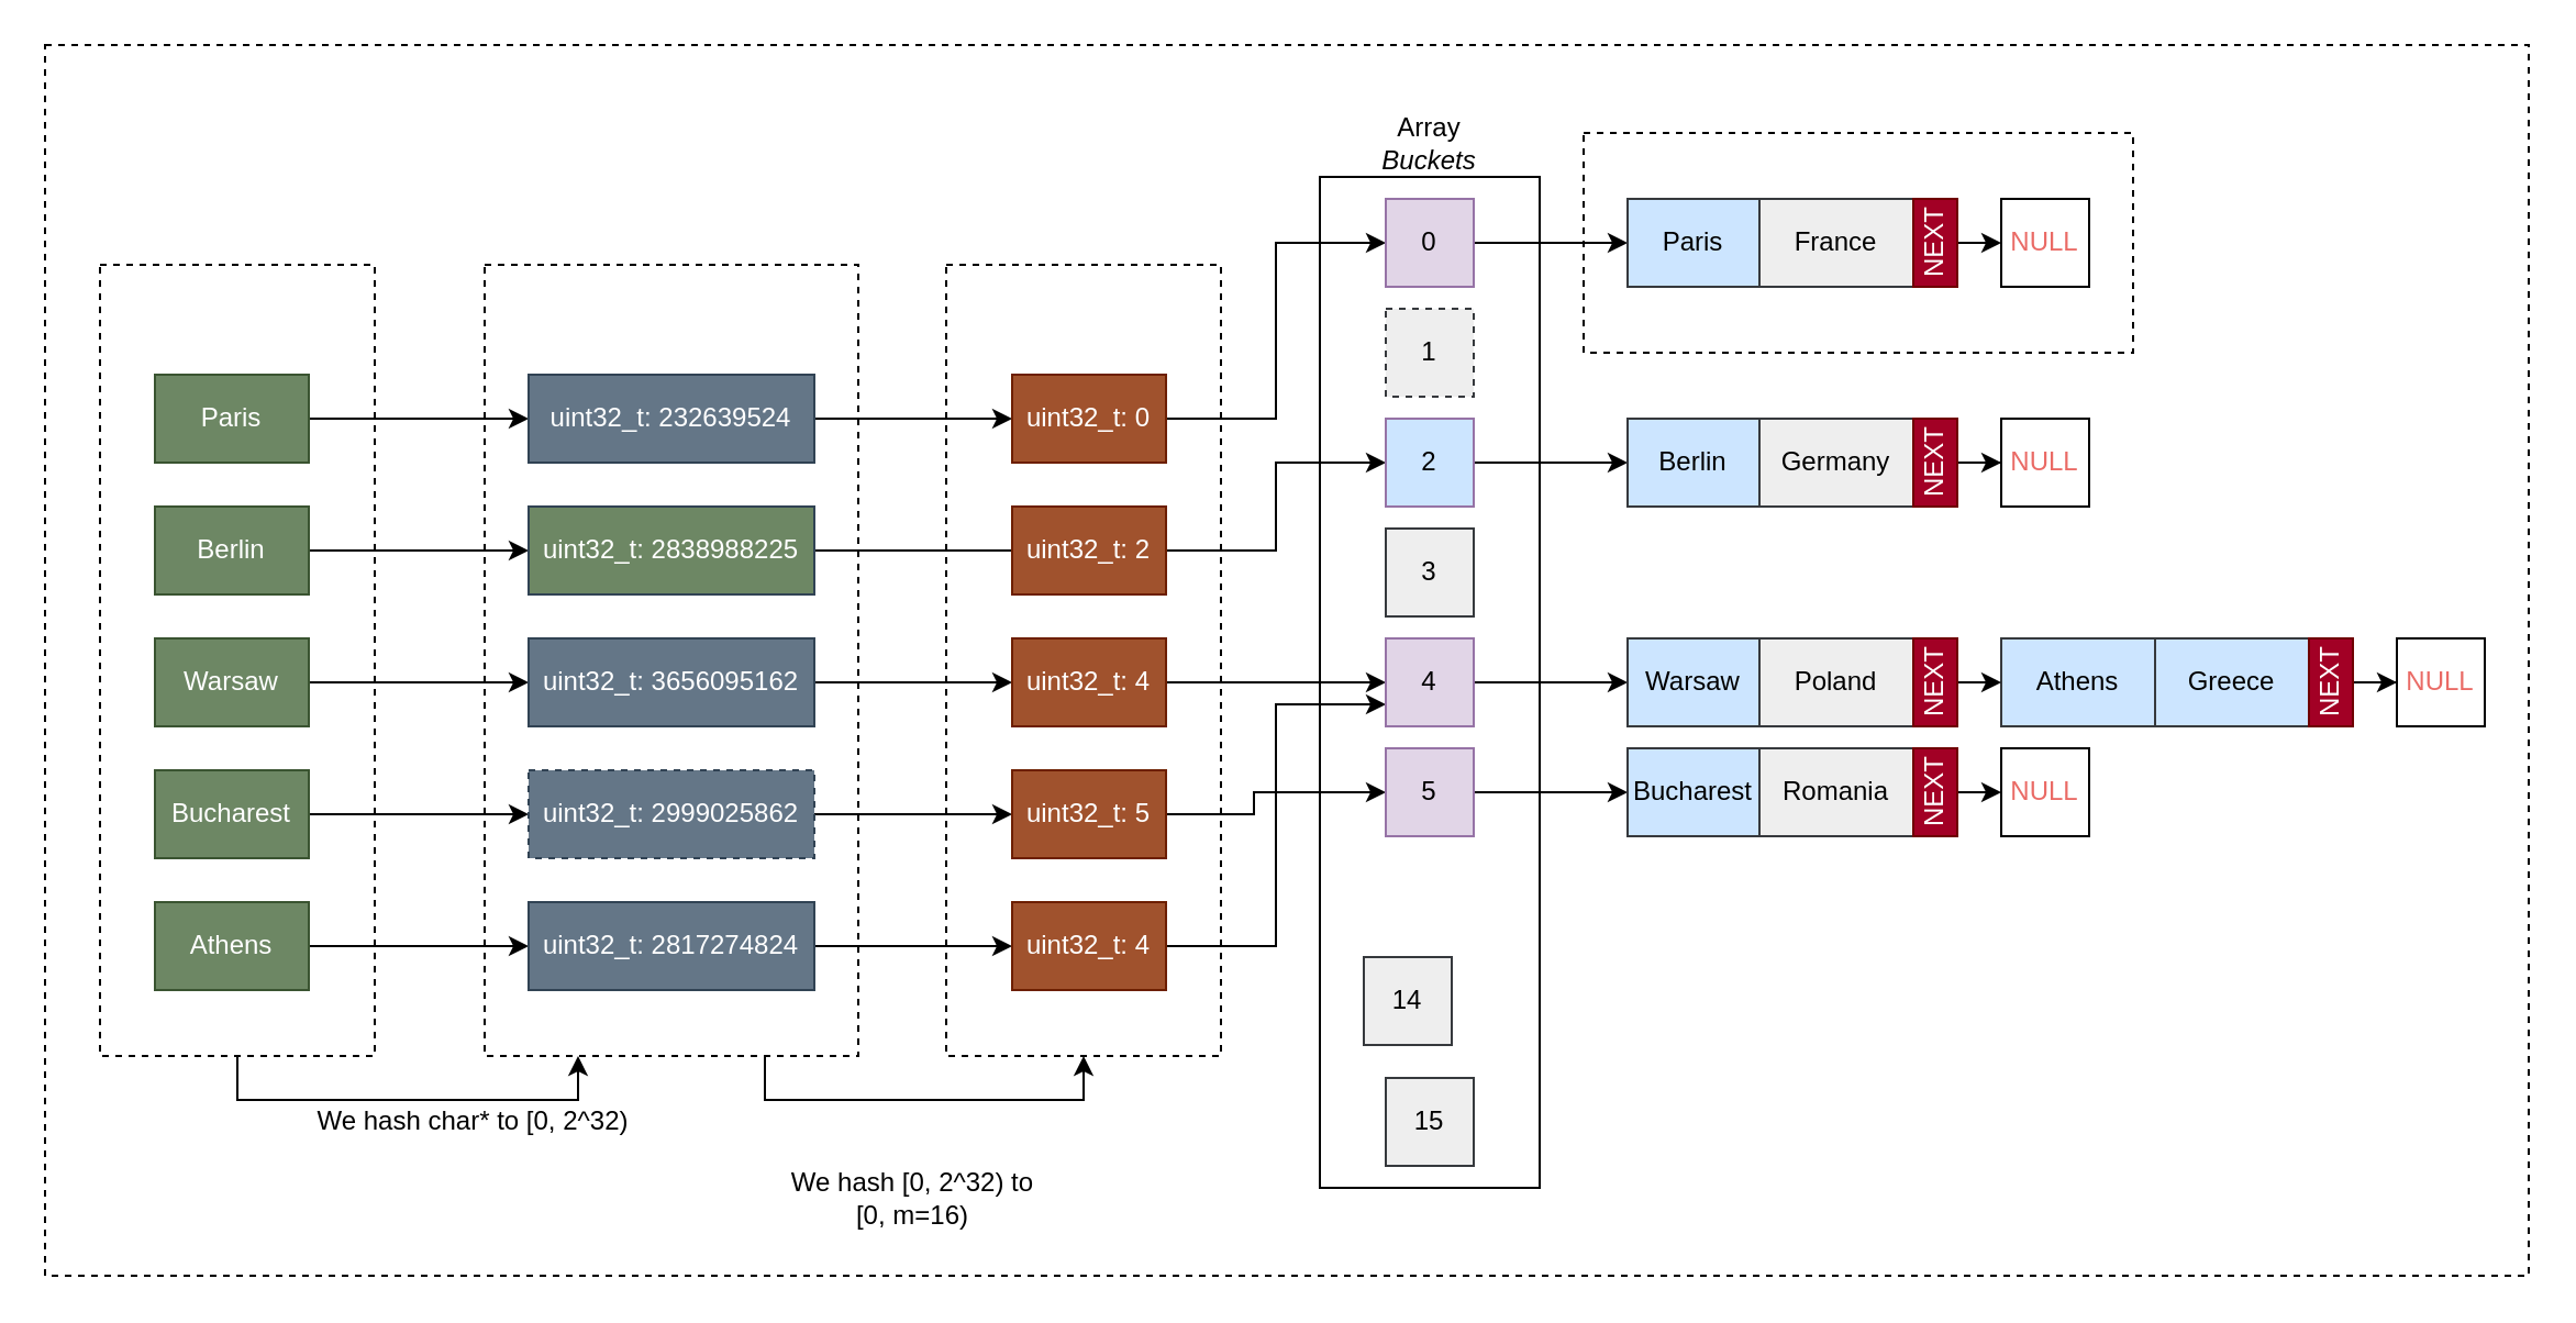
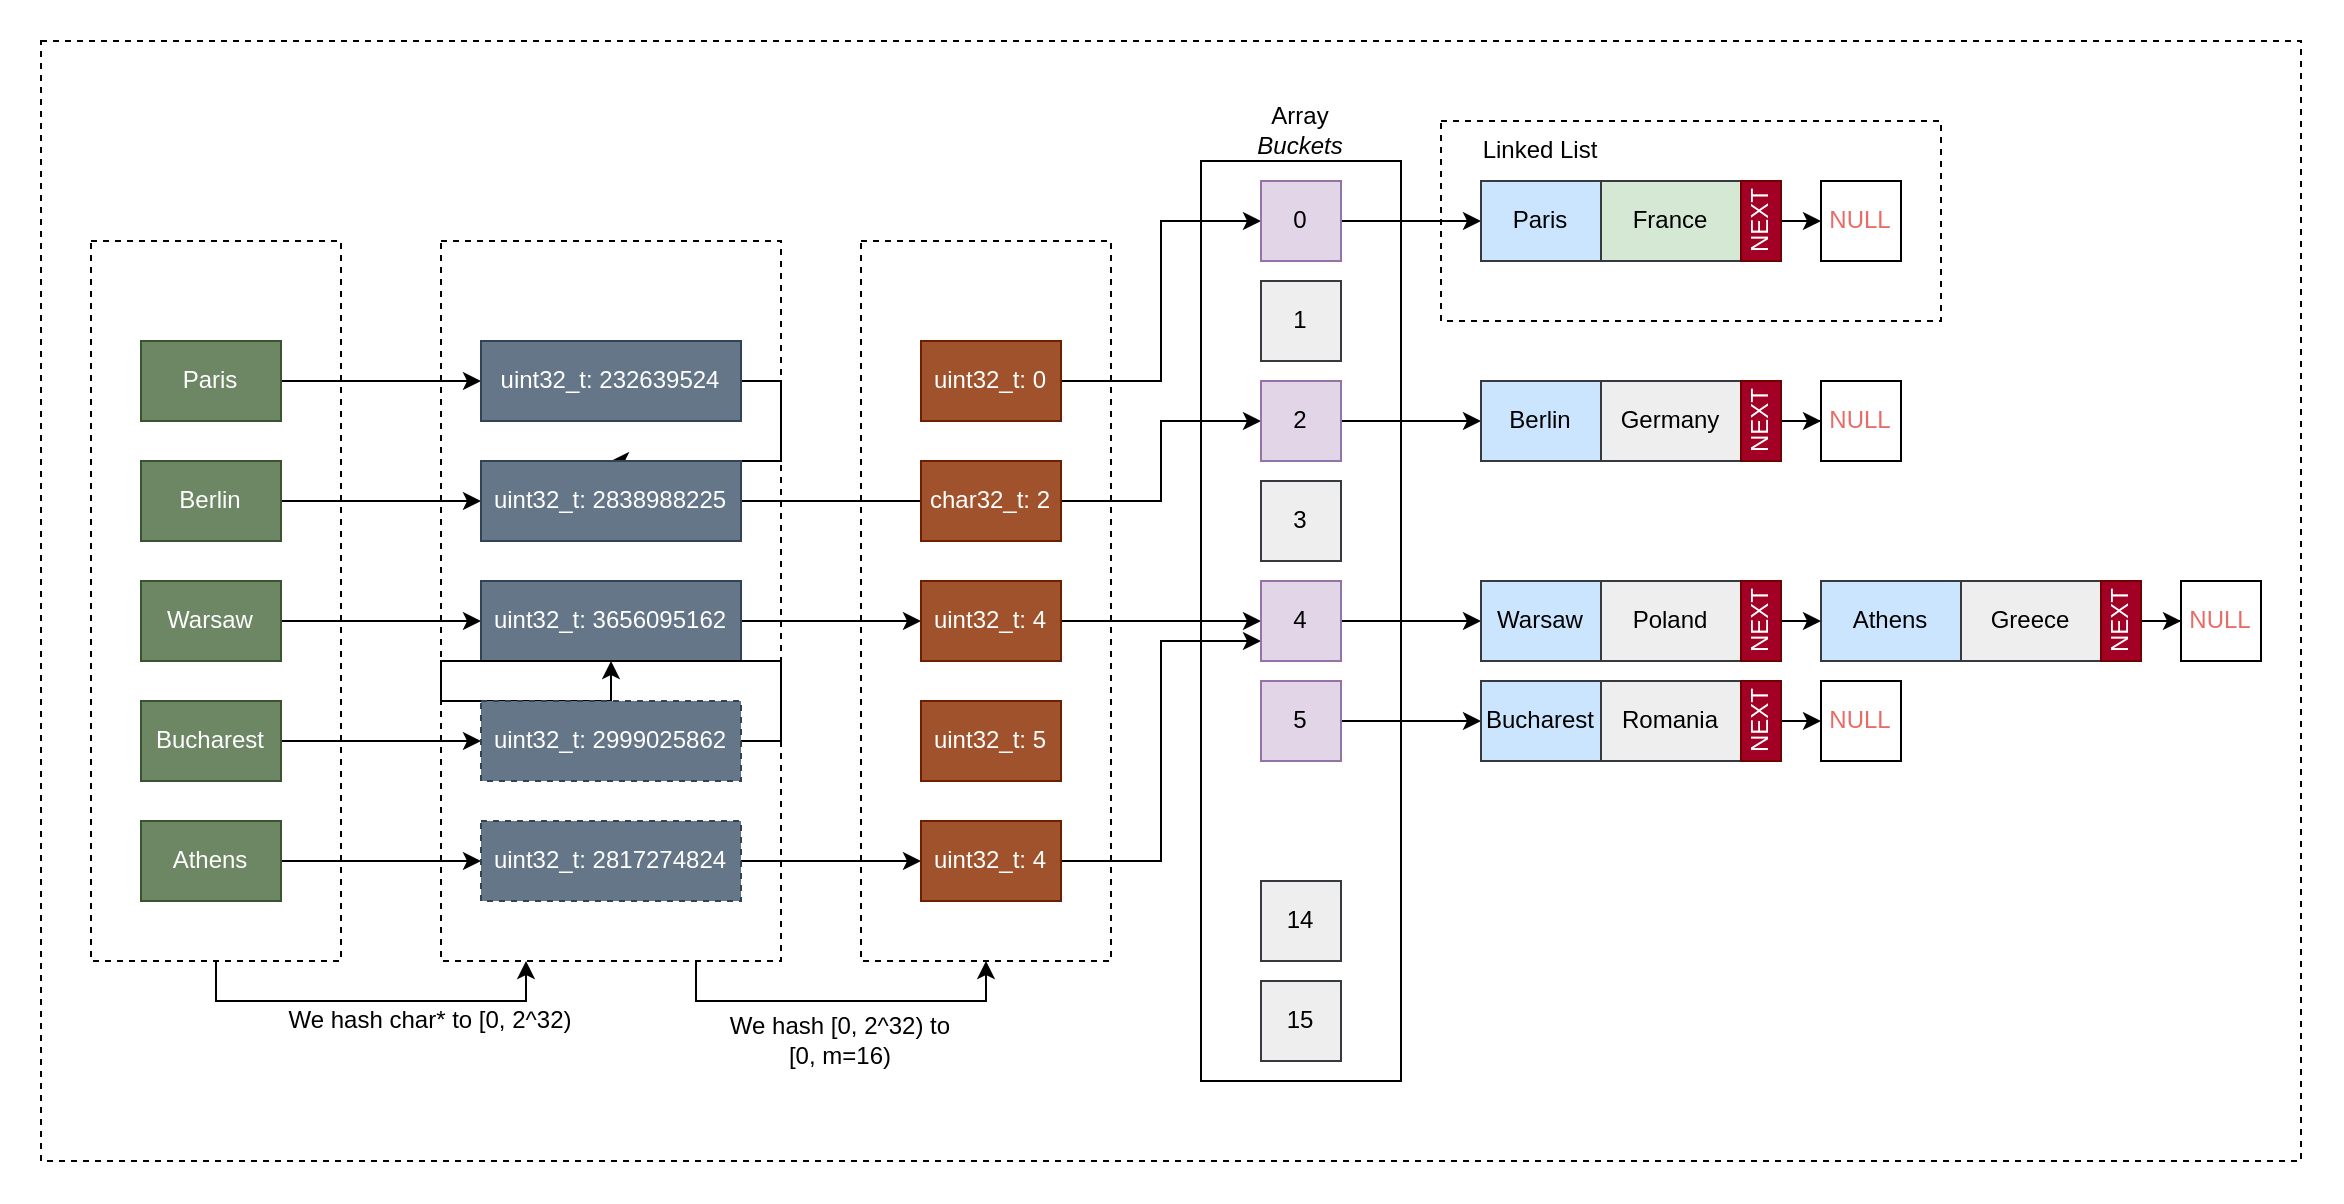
+ <mxCell id="66" value="Linked List" style="text;html=1;strokeColor=none;fillColor=none;align=center;verticalAlign=middle;whiteSpace=wrap;rounded=0;dashed=1;fontColor=#000000;" vertex="1" parent="1"><mxGeometry x="720" width="100" height="30" as="geometry" y="60" /></mxCell>
- <mxCell id="53" value="France" style="rounded=0;whiteSpace=wrap;html=1;fillColor=#eeeeee;strokeColor=#36393d;" vertex="1" parent="1"><mxGeometry x="800" y="90" width="70" height="40" as="geometry" /></mxCell>
+ <mxCell id="53" value="France" style="rounded=0;whiteSpace=wrap;html=1;fillColor=#d5e8d4;strokeColor=#36393d;" vertex="1" parent="1"><mxGeometry x="800" y="90" width="70" height="40" as="geometry" /></mxCell>
- <mxCell id="42" value="1" style="whiteSpace=wrap;html=1;aspect=fixed;rounded=0;align=center;fillColor=#eeeeee;strokeColor=#36393d;dashed=1;" vertex="1" parent="1"><mxGeometry x="630" y="140" width="40" height="40" as="geometry" /></mxCell>
+ <mxCell id="42" value="1" style="whiteSpace=wrap;html=1;aspect=fixed;rounded=0;align=center;fillColor=#eeeeee;strokeColor=#36393d;" vertex="1" parent="1"><mxGeometry x="630" y="140" width="40" height="40" as="geometry" /></mxCell>
- <mxCell id="20" style="edgeStyle=orthogonalEdgeStyle;rounded=0;orthogonalLoop=1;jettySize=auto;html=1;exitX=1;exitY=0.5;exitDx=0;exitDy=0;" edge="1" parent="1" source="21" target="31"><mxGeometry relative="1" as="geometry" /></mxCell>
+ <mxCell id="20" style="edgeStyle=orthogonalEdgeStyle;rounded=0;orthogonalLoop=1;jettySize=auto;html=1;exitX=1;exitY=0.5;exitDx=0;exitDy=0;" edge="1" parent="1" source="21" target="23"><mxGeometry relative="1" as="geometry" /></mxCell>
- <mxCell id="44" value="2" style="whiteSpace=wrap;html=1;aspect=fixed;rounded=0;align=center;fillColor=#cce5ff;strokeColor=#9673a6;" vertex="1" parent="1"><mxGeometry x="630" y="190" width="40" height="40" as="geometry" /></mxCell>
+ <mxCell id="44" value="2" style="whiteSpace=wrap;html=1;aspect=fixed;rounded=0;align=center;fillColor=#e1d5e7;strokeColor=#9673a6;" vertex="1" parent="1"><mxGeometry x="630" y="190" width="40" height="40" as="geometry" /></mxCell>
- <mxCell id="23" value="uint32_t: 2838988225" style="rounded=0;whiteSpace=wrap;html=1;fillColor=#6d8764;strokeColor=#314354;fontColor=#ffffff;" vertex="1" parent="1"><mxGeometry x="240" y="230" width="130" height="40" as="geometry" /></mxCell>
+ <mxCell id="23" value="uint32_t: 2838988225" style="rounded=0;whiteSpace=wrap;html=1;fillColor=#647687;strokeColor=#314354;fontColor=#ffffff;" vertex="1" parent="1"><mxGeometry x="240" y="230" width="130" height="40" as="geometry" /></mxCell>
- <mxCell id="33" value="uint32_t: 2" style="rounded=0;whiteSpace=wrap;html=1;fillColor=#a0522d;strokeColor=#6D1F00;fontColor=#ffffff;" vertex="1" parent="1"><mxGeometry x="460" y="230" width="70" height="40" as="geometry" /></mxCell>
+ <mxCell id="33" value="char32_t: 2" style="rounded=0;whiteSpace=wrap;html=1;fillColor=#a0522d;strokeColor=#6D1F00;fontColor=#ffffff;" vertex="1" parent="1"><mxGeometry x="460" y="230" width="70" height="40" as="geometry" /></mxCell>
- <mxCell id="59" value="Greece" style="rounded=0;whiteSpace=wrap;html=1;fillColor=#cce5ff;strokeColor=#36393d;" vertex="1" parent="1"><mxGeometry x="980" y="290" width="70" height="40" as="geometry" /></mxCell>
+ <mxCell id="59" value="Greece" style="rounded=0;whiteSpace=wrap;html=1;fillColor=#eeeeee;strokeColor=#36393d;" vertex="1" parent="1"><mxGeometry x="980" y="290" width="70" height="40" as="geometry" /></mxCell>
- <mxCell id="36" style="edgeStyle=orthogonalEdgeStyle;rounded=0;orthogonalLoop=1;jettySize=auto;html=1;exitX=1;exitY=0.5;exitDx=0;exitDy=0;entryX=0;entryY=0.5;entryDx=0;entryDy=0;fontColor=#EA6B66;" edge="1" parent="1" source="37" target="49"><mxGeometry relative="1" as="geometry"><Array as="points"><mxPoint x="570" y="370" /><mxPoint x="570" y="360" /></Array></mxGeometry></mxCell>
- <mxCell id="26" style="edgeStyle=orthogonalEdgeStyle;rounded=0;orthogonalLoop=1;jettySize=auto;html=1;exitX=1;exitY=0.5;exitDx=0;exitDy=0;entryX=0;entryY=0.5;entryDx=0;entryDy=0;" edge="1" parent="1" source="27" target="37"><mxGeometry relative="1" as="geometry" /></mxCell>
+ <mxCell id="26" style="edgeStyle=orthogonalEdgeStyle;rounded=0;orthogonalLoop=1;jettySize=auto;html=1;exitX=1;exitY=0.5;exitDx=0;exitDy=0;" edge="1" parent="1" source="27" target="25"><mxGeometry relative="1" as="geometry" /></mxCell>
- <mxCell id="29" value="uint32_t: 2817274824" style="rounded=0;whiteSpace=wrap;html=1;fillColor=#647687;strokeColor=#314354;fontColor=#ffffff;" vertex="1" parent="1"><mxGeometry x="240" y="410" width="130" height="40" as="geometry" /></mxCell>
+ <mxCell id="29" value="uint32_t: 2817274824" style="rounded=0;whiteSpace=wrap;html=1;fillColor=#647687;strokeColor=#314354;fontColor=#ffffff;dashed=1;" vertex="1" parent="1"><mxGeometry x="240" y="410" width="130" height="40" as="geometry" /></mxCell>
- <mxCell id="50" value="14" style="whiteSpace=wrap;html=1;aspect=fixed;rounded=0;align=center;fillColor=#eeeeee;strokeColor=#36393d;" vertex="1" parent="1"><mxGeometry x="620" y="435" width="40" height="40" as="geometry" /></mxCell>
+ <mxCell id="50" value="14" style="whiteSpace=wrap;html=1;aspect=fixed;rounded=0;align=center;fillColor=#eeeeee;strokeColor=#36393d;" vertex="1" parent="1"><mxGeometry x="630" y="440" width="40" height="40" as="geometry" /></mxCell>
- <mxCell id="83" value="&lt;div&gt;We hash [0, 2^32) to &lt;br&gt;&lt;/div&gt;&lt;div&gt;[0, m=16)&lt;/div&gt;" style="text;html=1;strokeColor=none;fillColor=none;align=center;verticalAlign=middle;whiteSpace=wrap;rounded=0;dashed=1;fontColor=#000000;" vertex="1" parent="1"><mxGeometry x="345" y="535" width="140" height="20" as="geometry" /></mxCell>
+ <mxCell id="83" value="&lt;div&gt;We hash [0, 2^32) to &lt;br&gt;&lt;/div&gt;&lt;div&gt;[0, m=16)&lt;/div&gt;" style="text;html=1;strokeColor=none;fillColor=none;align=center;verticalAlign=middle;whiteSpace=wrap;rounded=0;dashed=1;fontColor=#000000;" vertex="1" parent="1"><mxGeometry x="350" y="510" width="140" height="20" as="geometry" /></mxCell>
